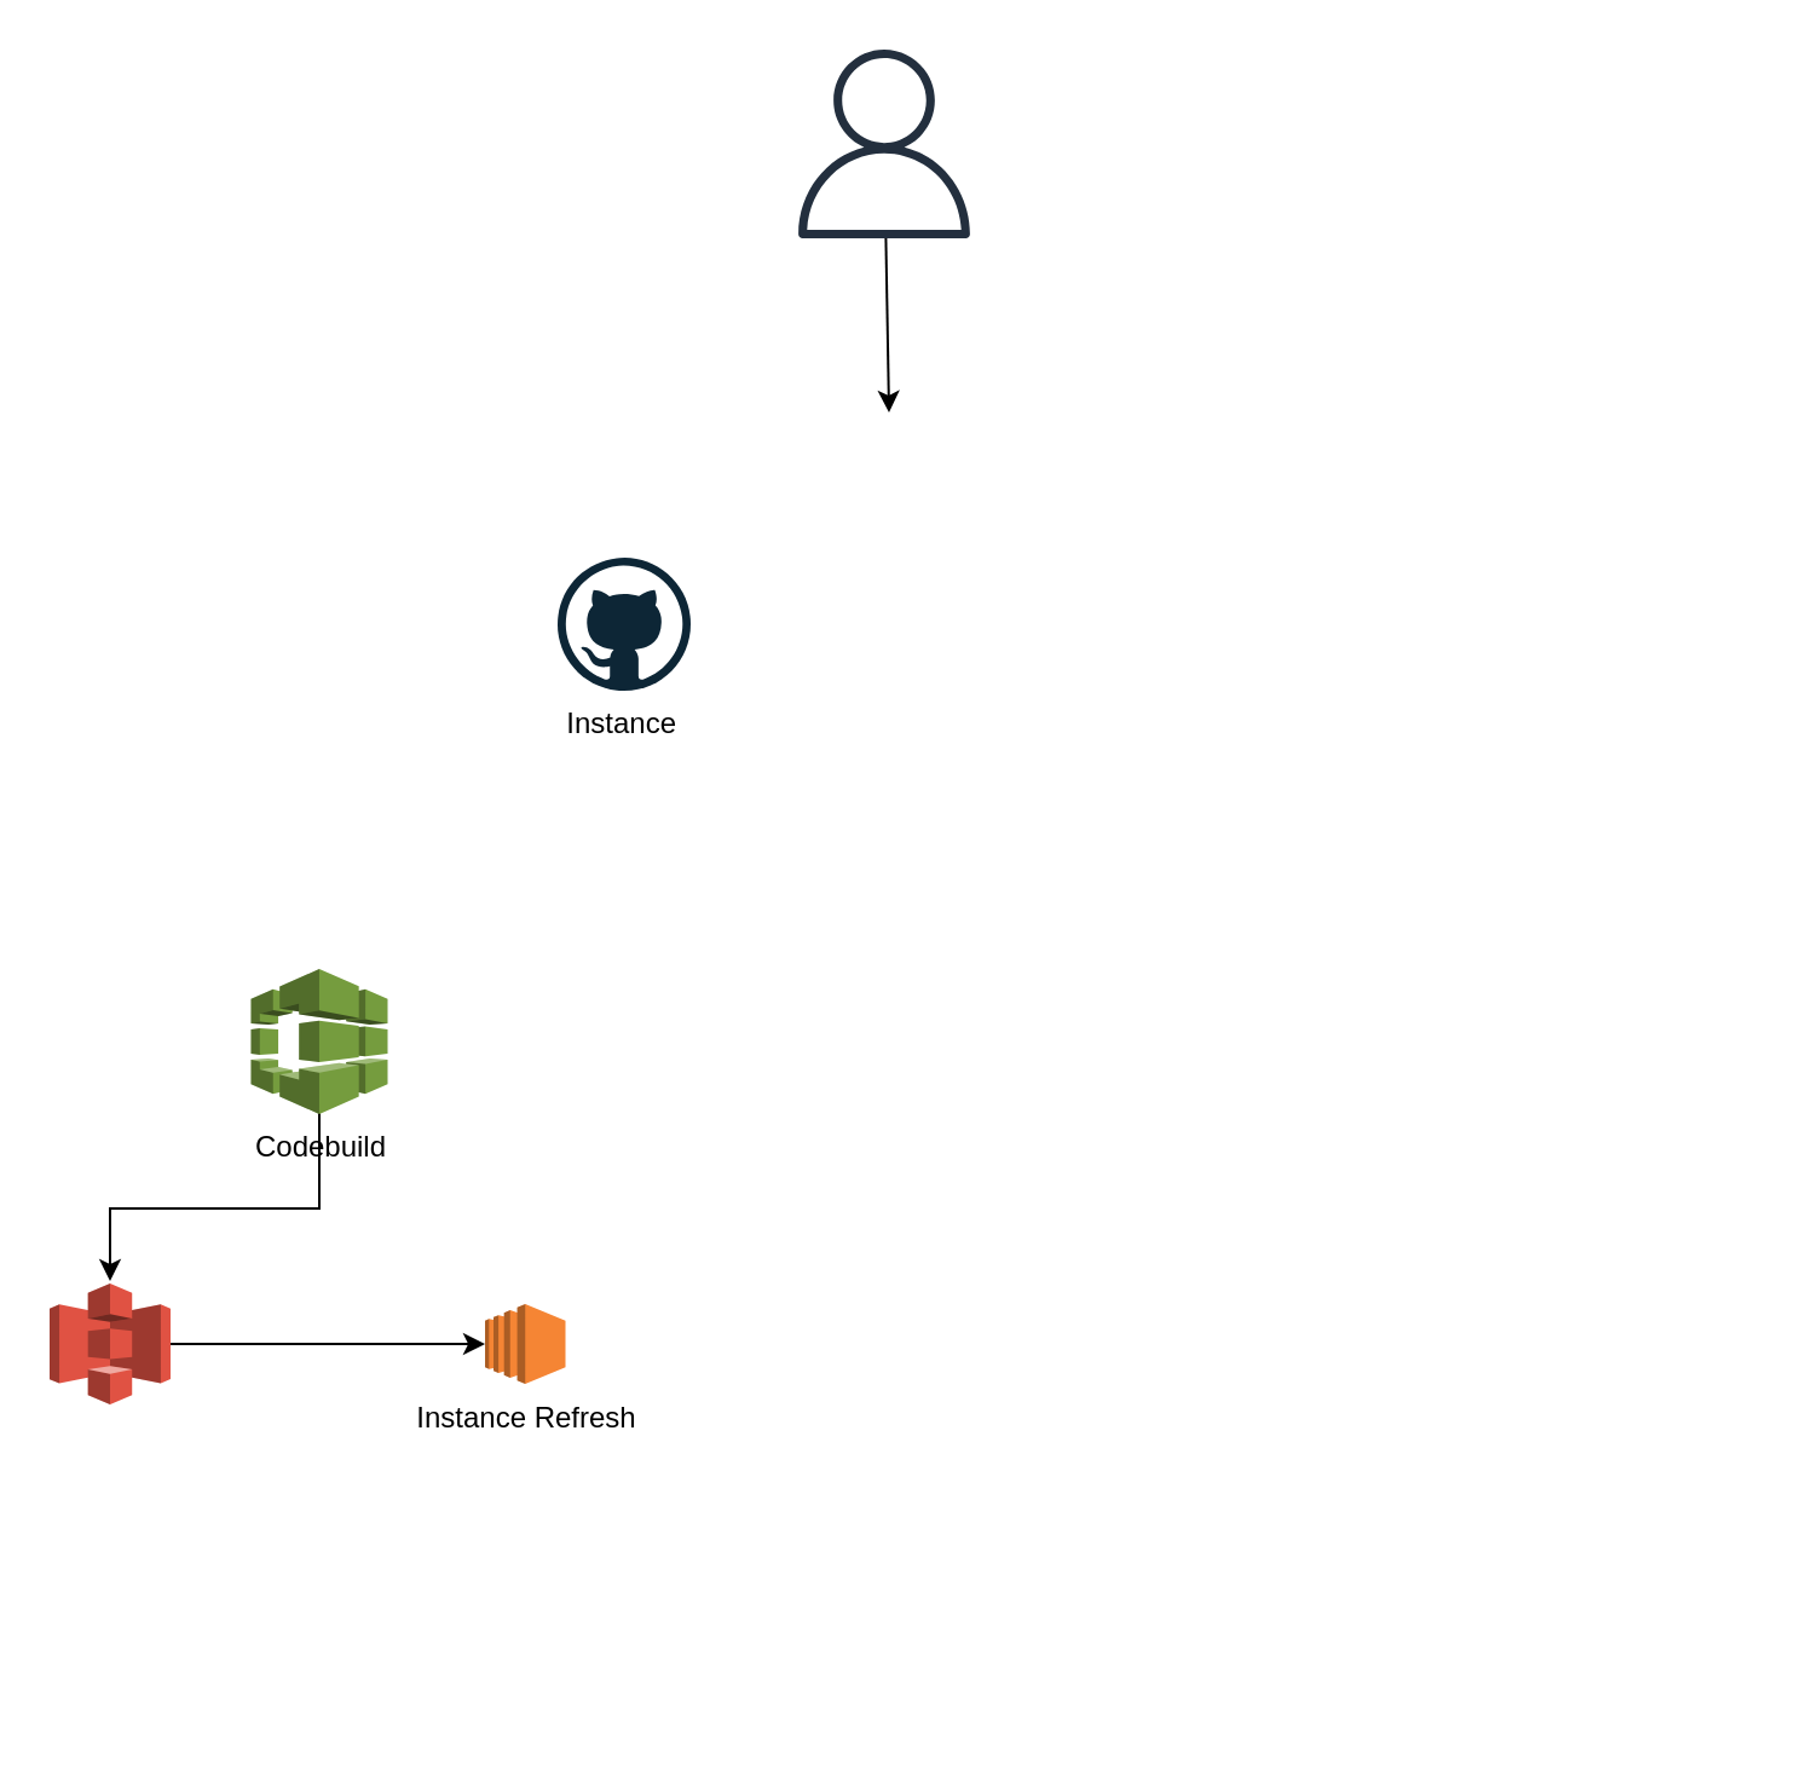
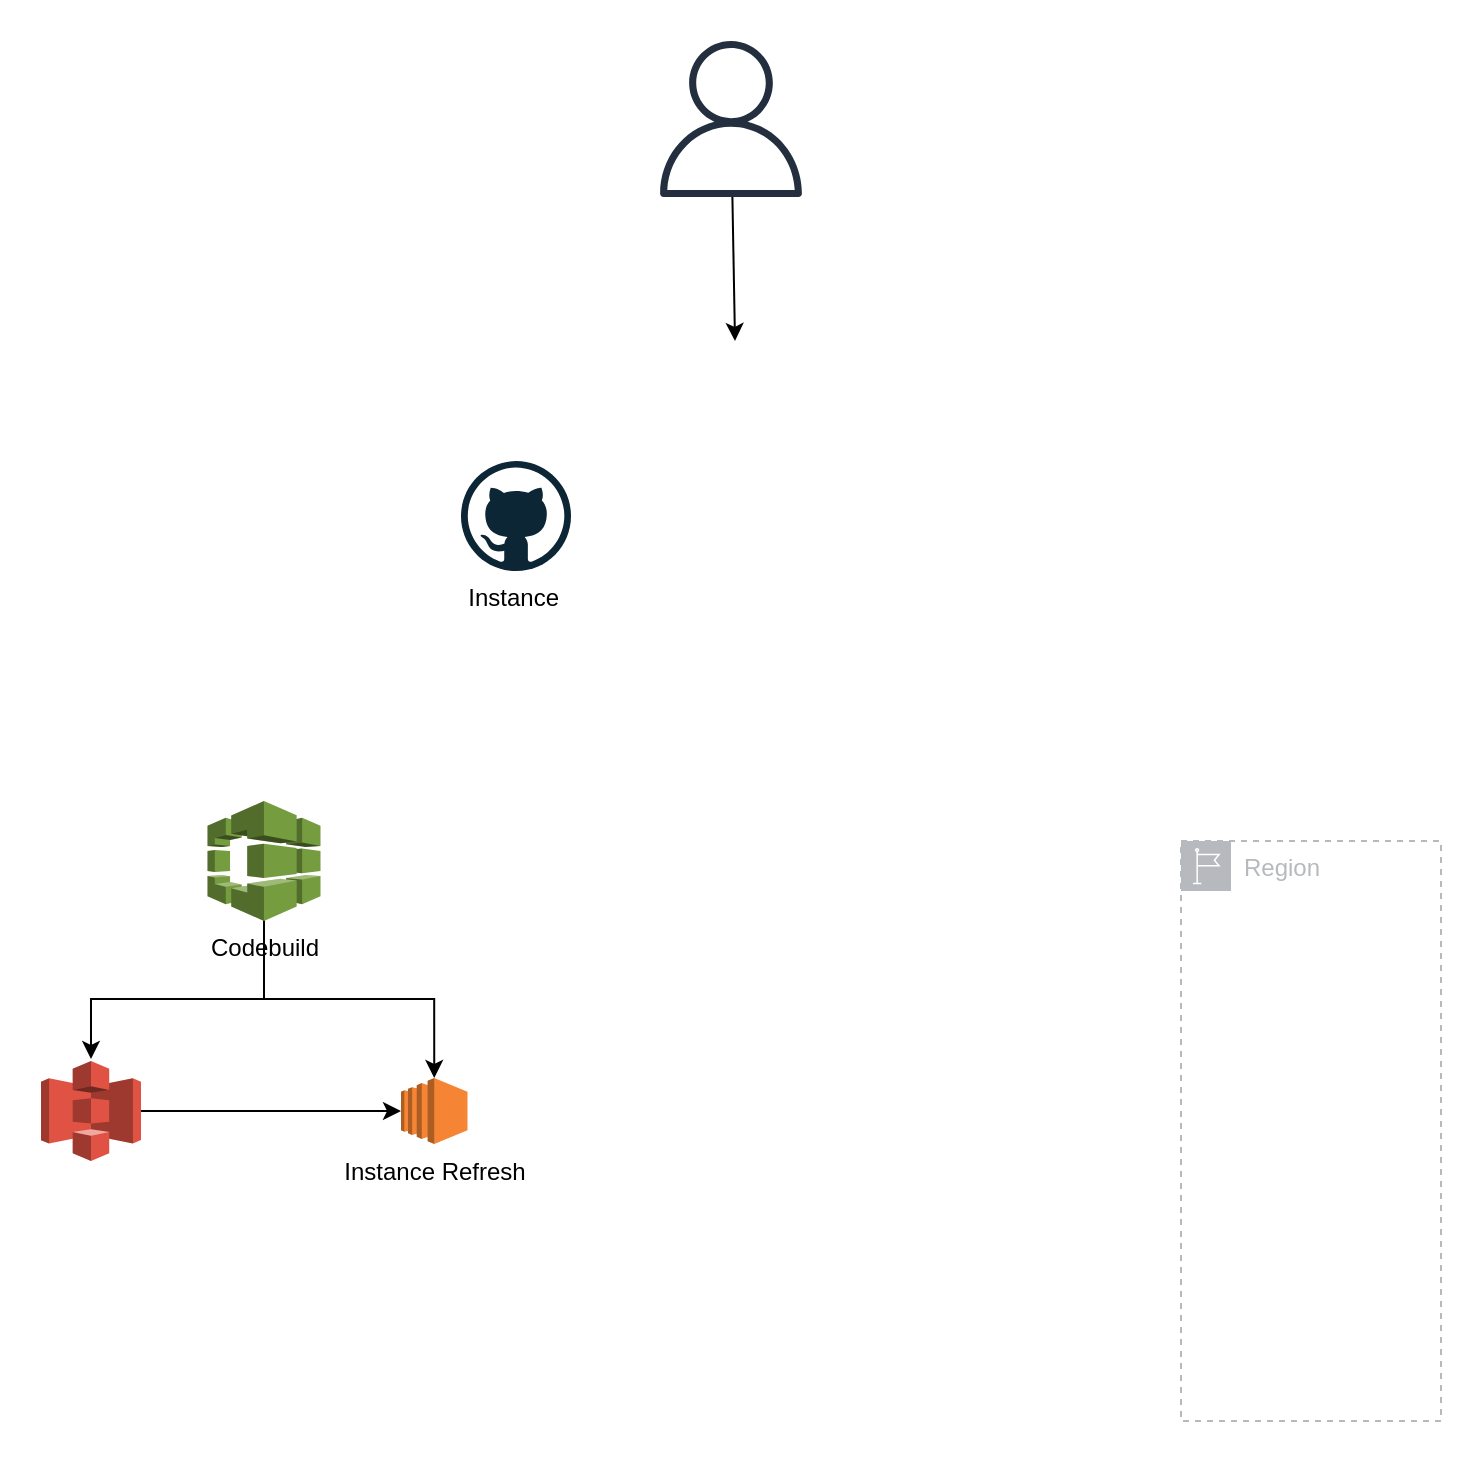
+ <mxCell id="10" style="edgeStyle=orthogonalEdgeStyle;rounded=0;orthogonalLoop=1;jettySize=auto;html=1;exitX=0.5;exitY=1;exitDx=0;exitDy=0;exitPerimeter=0;entryX=0.5;entryY=0;entryDx=0;entryDy=0;entryPerimeter=0;" edge="1" parent="1" source="11" target="8"><mxGeometry relative="1" as="geometry"><Array as="points"><mxPoint x="132" y="499" /><mxPoint x="217" y="499" /></Array></mxGeometry></mxCell>
+ <mxCell id="7" value="Region" style="outlineConnect=0;gradientColor=none;html=1;whiteSpace=wrap;fontSize=12;fontStyle=0;shape=mxgraph.aws4.group;grIcon=mxgraph.aws4.group_region;strokeColor=#B6BABF;fillColor=none;verticalAlign=top;align=left;spacingLeft=30;fontColor=#B6BABF;dashed=1;" parent="1" vertex="1"><mxGeometry x="590" y="420" width="130" height="290" as="geometry" /></mxCell>
